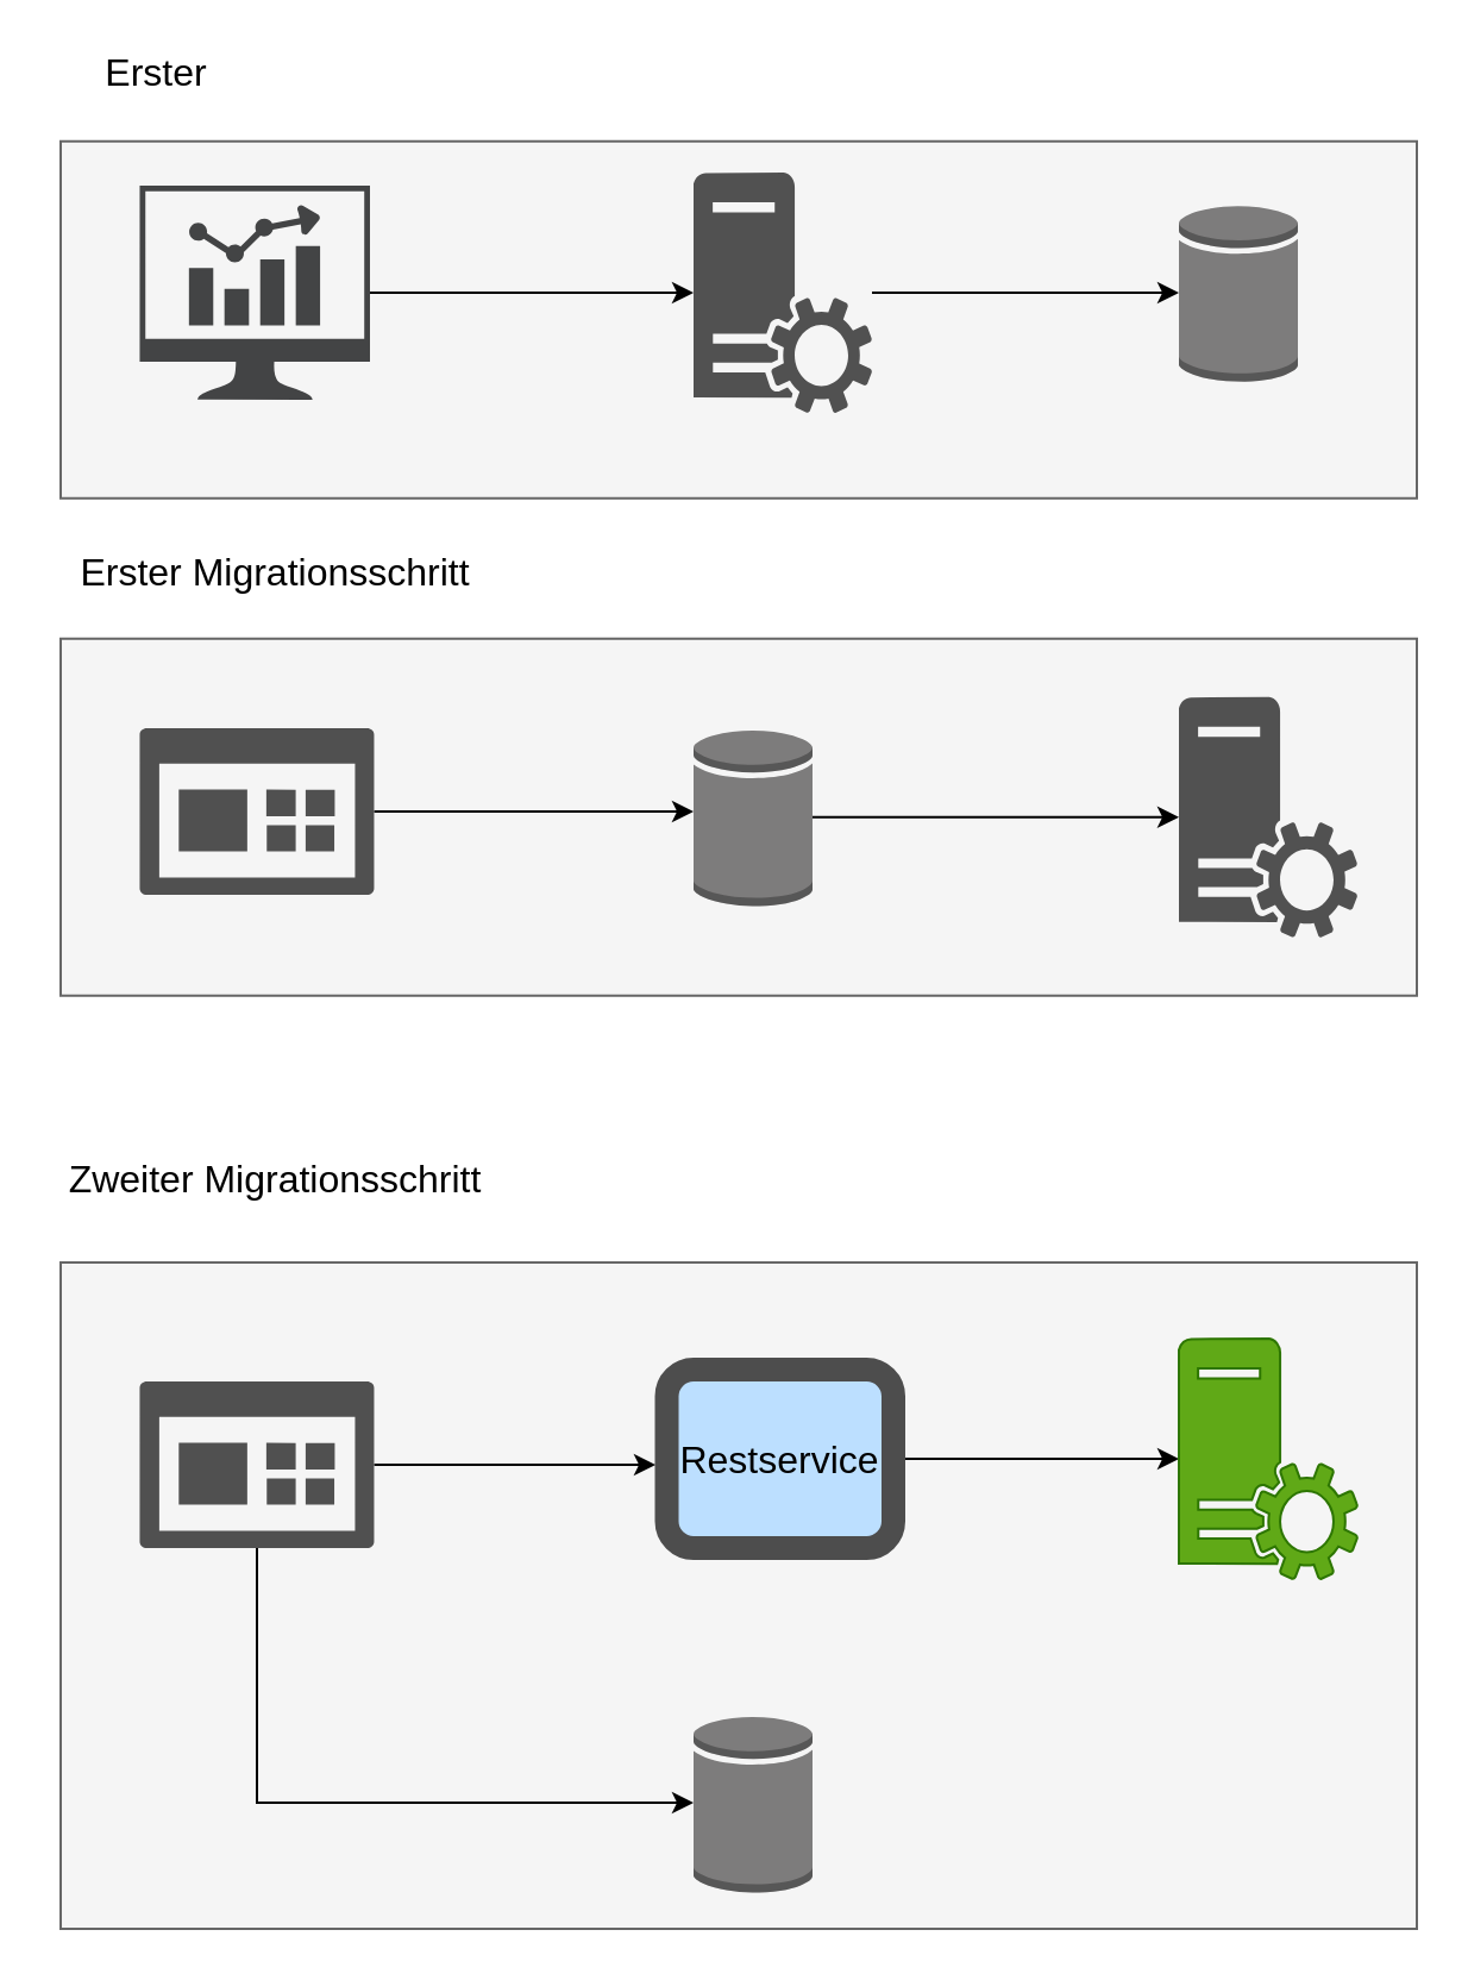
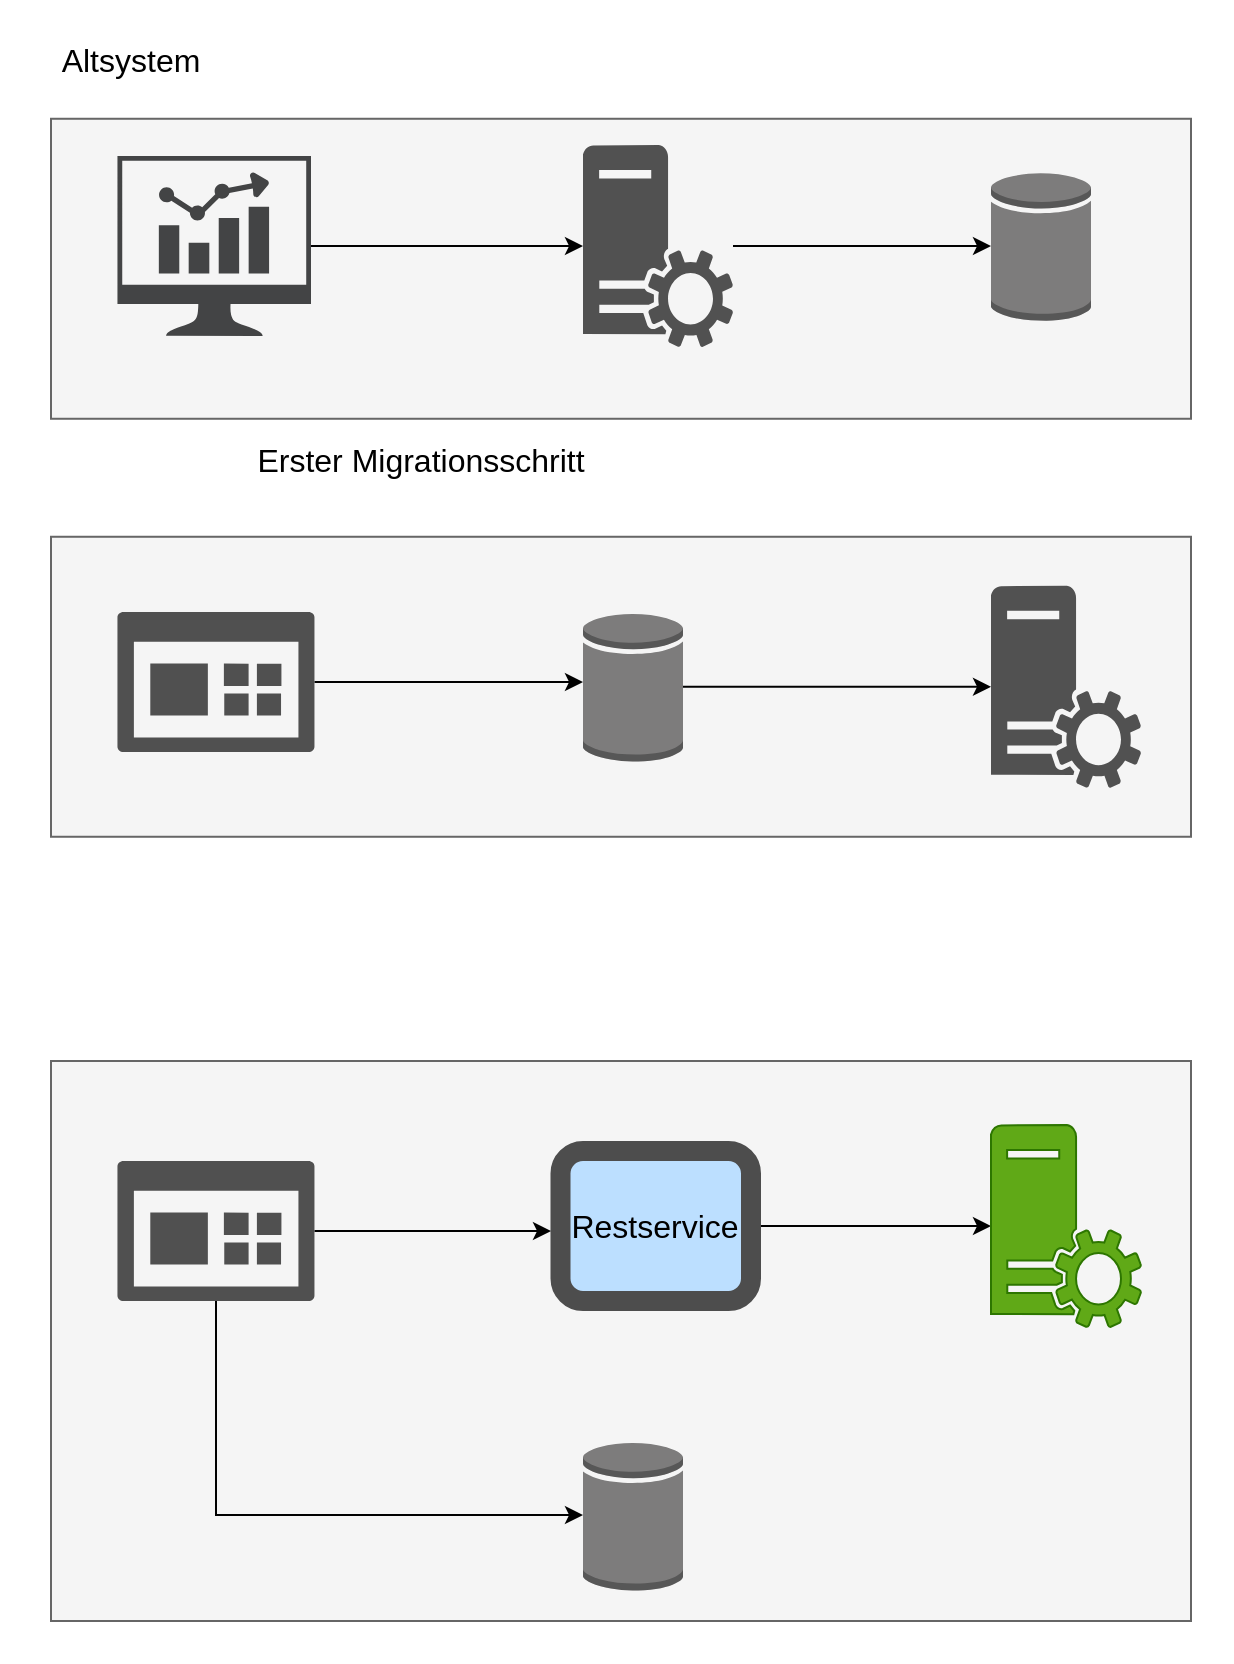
- <mxCell id="14" value="&lt;font style=&quot;font-size: 16px&quot;&gt;Erster&lt;/font&gt;" style="text;html=1;align=center;verticalAlign=middle;resizable=0;points=[];autosize=1;" vertex="1" parent="1"><mxGeometry x="25" y="20" width="80" height="20" as="geometry" /></mxCell>
+ <mxCell id="14" value="&lt;font style=&quot;font-size: 16px&quot;&gt;Altsystem&lt;/font&gt;" style="text;html=1;align=center;verticalAlign=middle;resizable=0;points=[];autosize=1;" vertex="1" parent="1"><mxGeometry x="25" y="20" width="80" height="20" as="geometry" /></mxCell>
- <mxCell id="18" value="&lt;font style=&quot;font-size: 16px&quot;&gt;Erster Migrationsschritt&lt;/font&gt;" style="text;html=1;align=center;verticalAlign=middle;resizable=0;points=[];autosize=1;" vertex="1" parent="1"><mxGeometry x="25" y="230" width="180" height="20" as="geometry" /></mxCell>
+ <mxCell id="18" value="&lt;font style=&quot;font-size: 16px&quot;&gt;Erster Migrationsschritt&lt;/font&gt;" style="text;html=1;align=center;verticalAlign=middle;resizable=0;points=[];autosize=1;" vertex="1" parent="1"><mxGeometry x="120" y="220" width="180" height="20" as="geometry" /></mxCell>
- <mxCell id="24" value="&lt;font style=&quot;font-size: 16px&quot;&gt;Zweiter Migrationsschritt&lt;/font&gt;" style="text;html=1;align=center;verticalAlign=middle;resizable=0;points=[];autosize=1;" vertex="1" parent="1"><mxGeometry x="20" y="485" width="190" height="20" as="geometry" /></mxCell>
